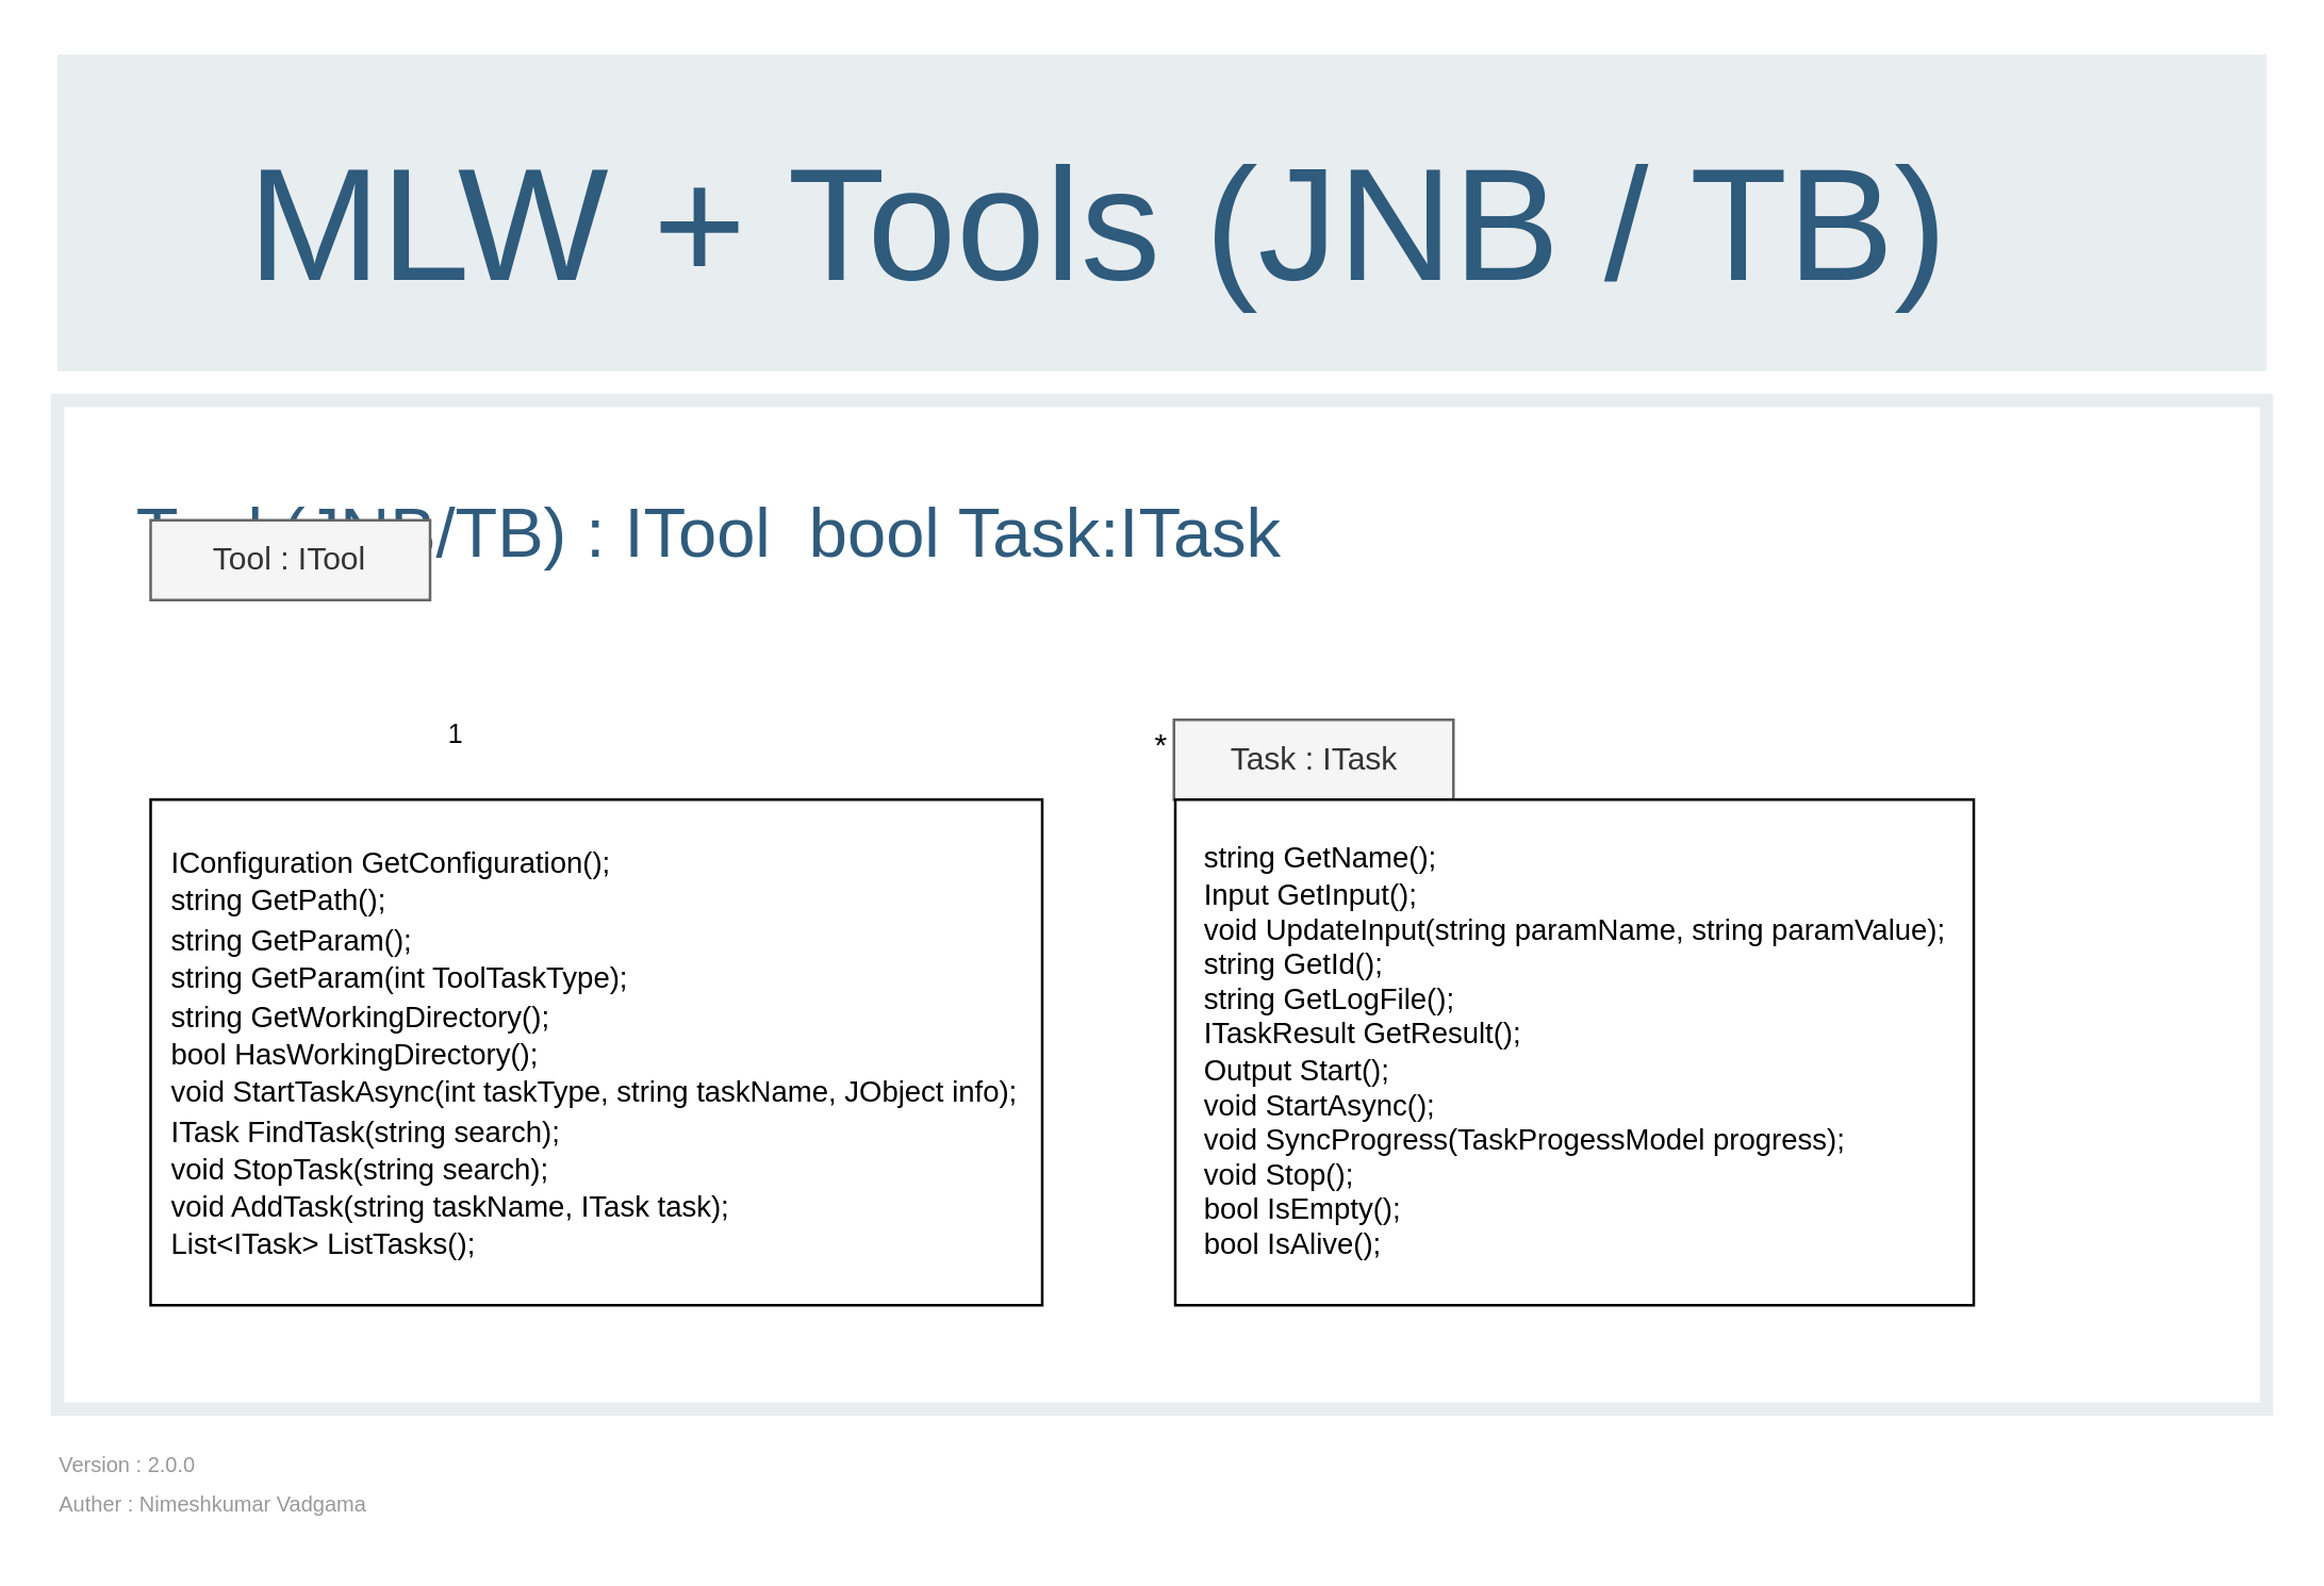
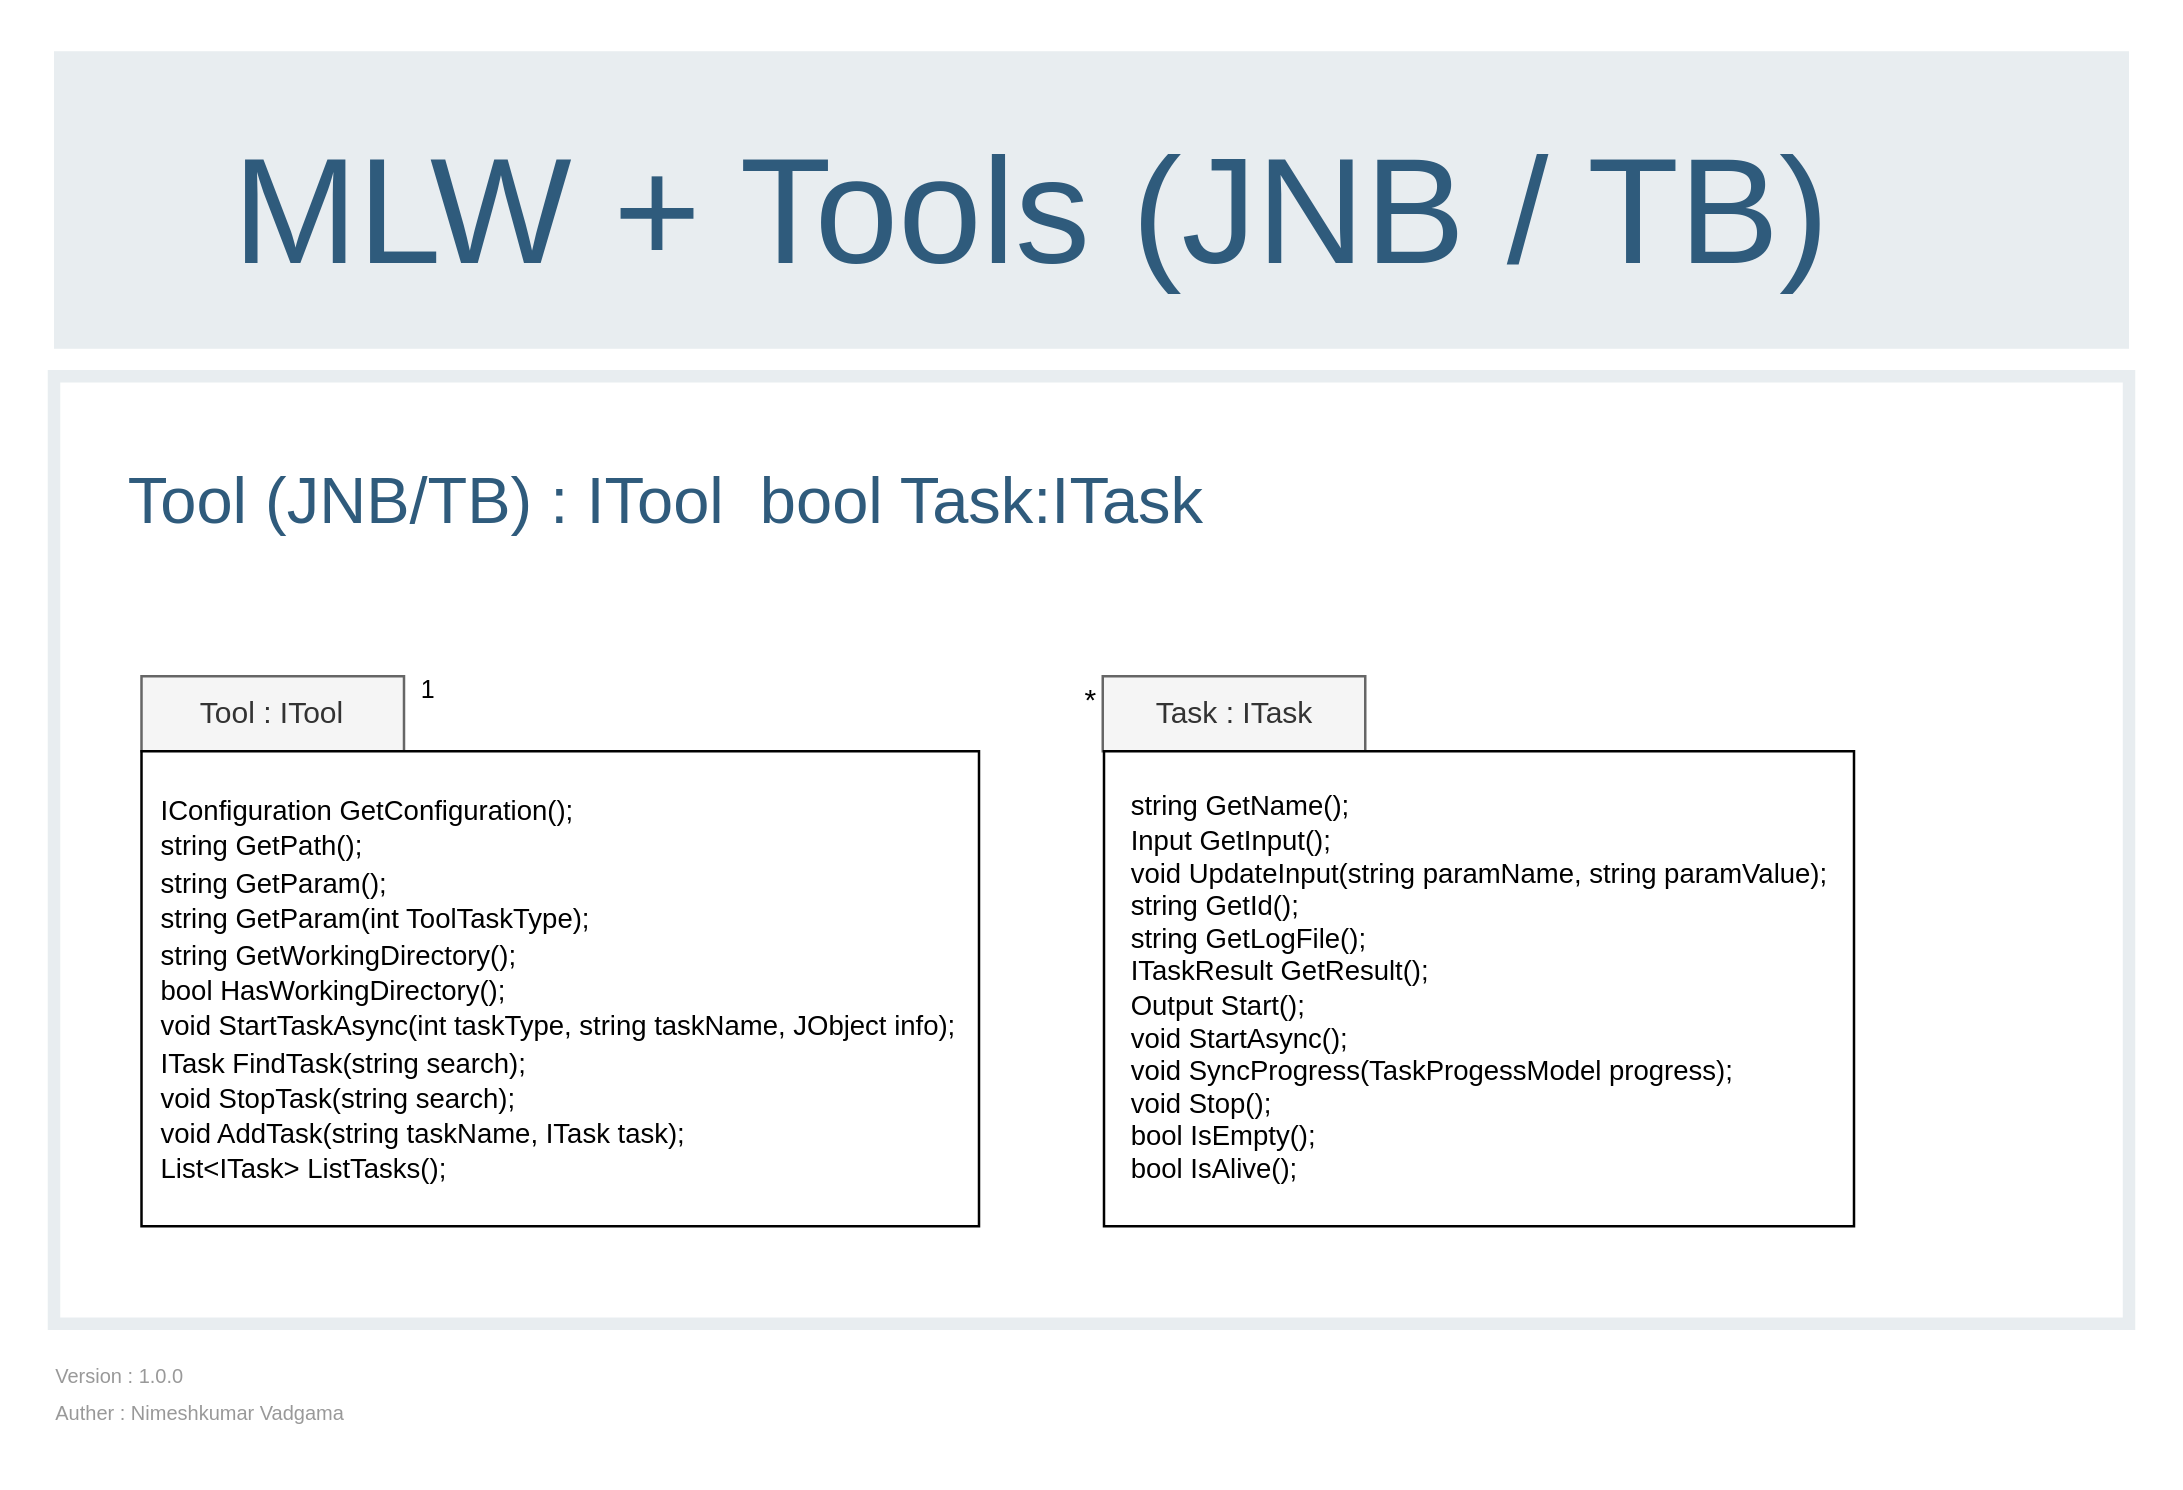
- <mxCell id="5" value="Tool : ITool" style="rounded=0;whiteSpace=wrap;html=1;fillColor=#f5f5f5;strokeColor=#666666;fontColor=#333333;" parent="1" vertex="1"><mxGeometry x="56" y="195" width="105" height="30" as="geometry" /></mxCell>
+ <mxCell id="5" value="Tool : ITool" style="rounded=0;whiteSpace=wrap;html=1;fillColor=#f5f5f5;strokeColor=#666666;fontColor=#333333;" parent="1" vertex="1"><mxGeometry x="56" y="270" width="105" height="30" as="geometry" /></mxCell>
- <mxCell id="12" value="&lt;font style=&quot;font-size: 8px&quot; color=&quot;#999999&quot;&gt;Version : 2.0.0&lt;/font&gt;" style="text;html=1;strokeColor=none;fillColor=none;align=left;verticalAlign=middle;whiteSpace=wrap;rounded=0;" parent="11" vertex="1"><mxGeometry width="80" height="20" as="geometry" /></mxCell>
+ <mxCell id="12" value="&lt;font style=&quot;font-size: 8px&quot; color=&quot;#999999&quot;&gt;Version : 1.0.0&lt;/font&gt;" style="text;html=1;strokeColor=none;fillColor=none;align=left;verticalAlign=middle;whiteSpace=wrap;rounded=0;" parent="11" vertex="1"><mxGeometry width="80" height="20" as="geometry" /></mxCell>
